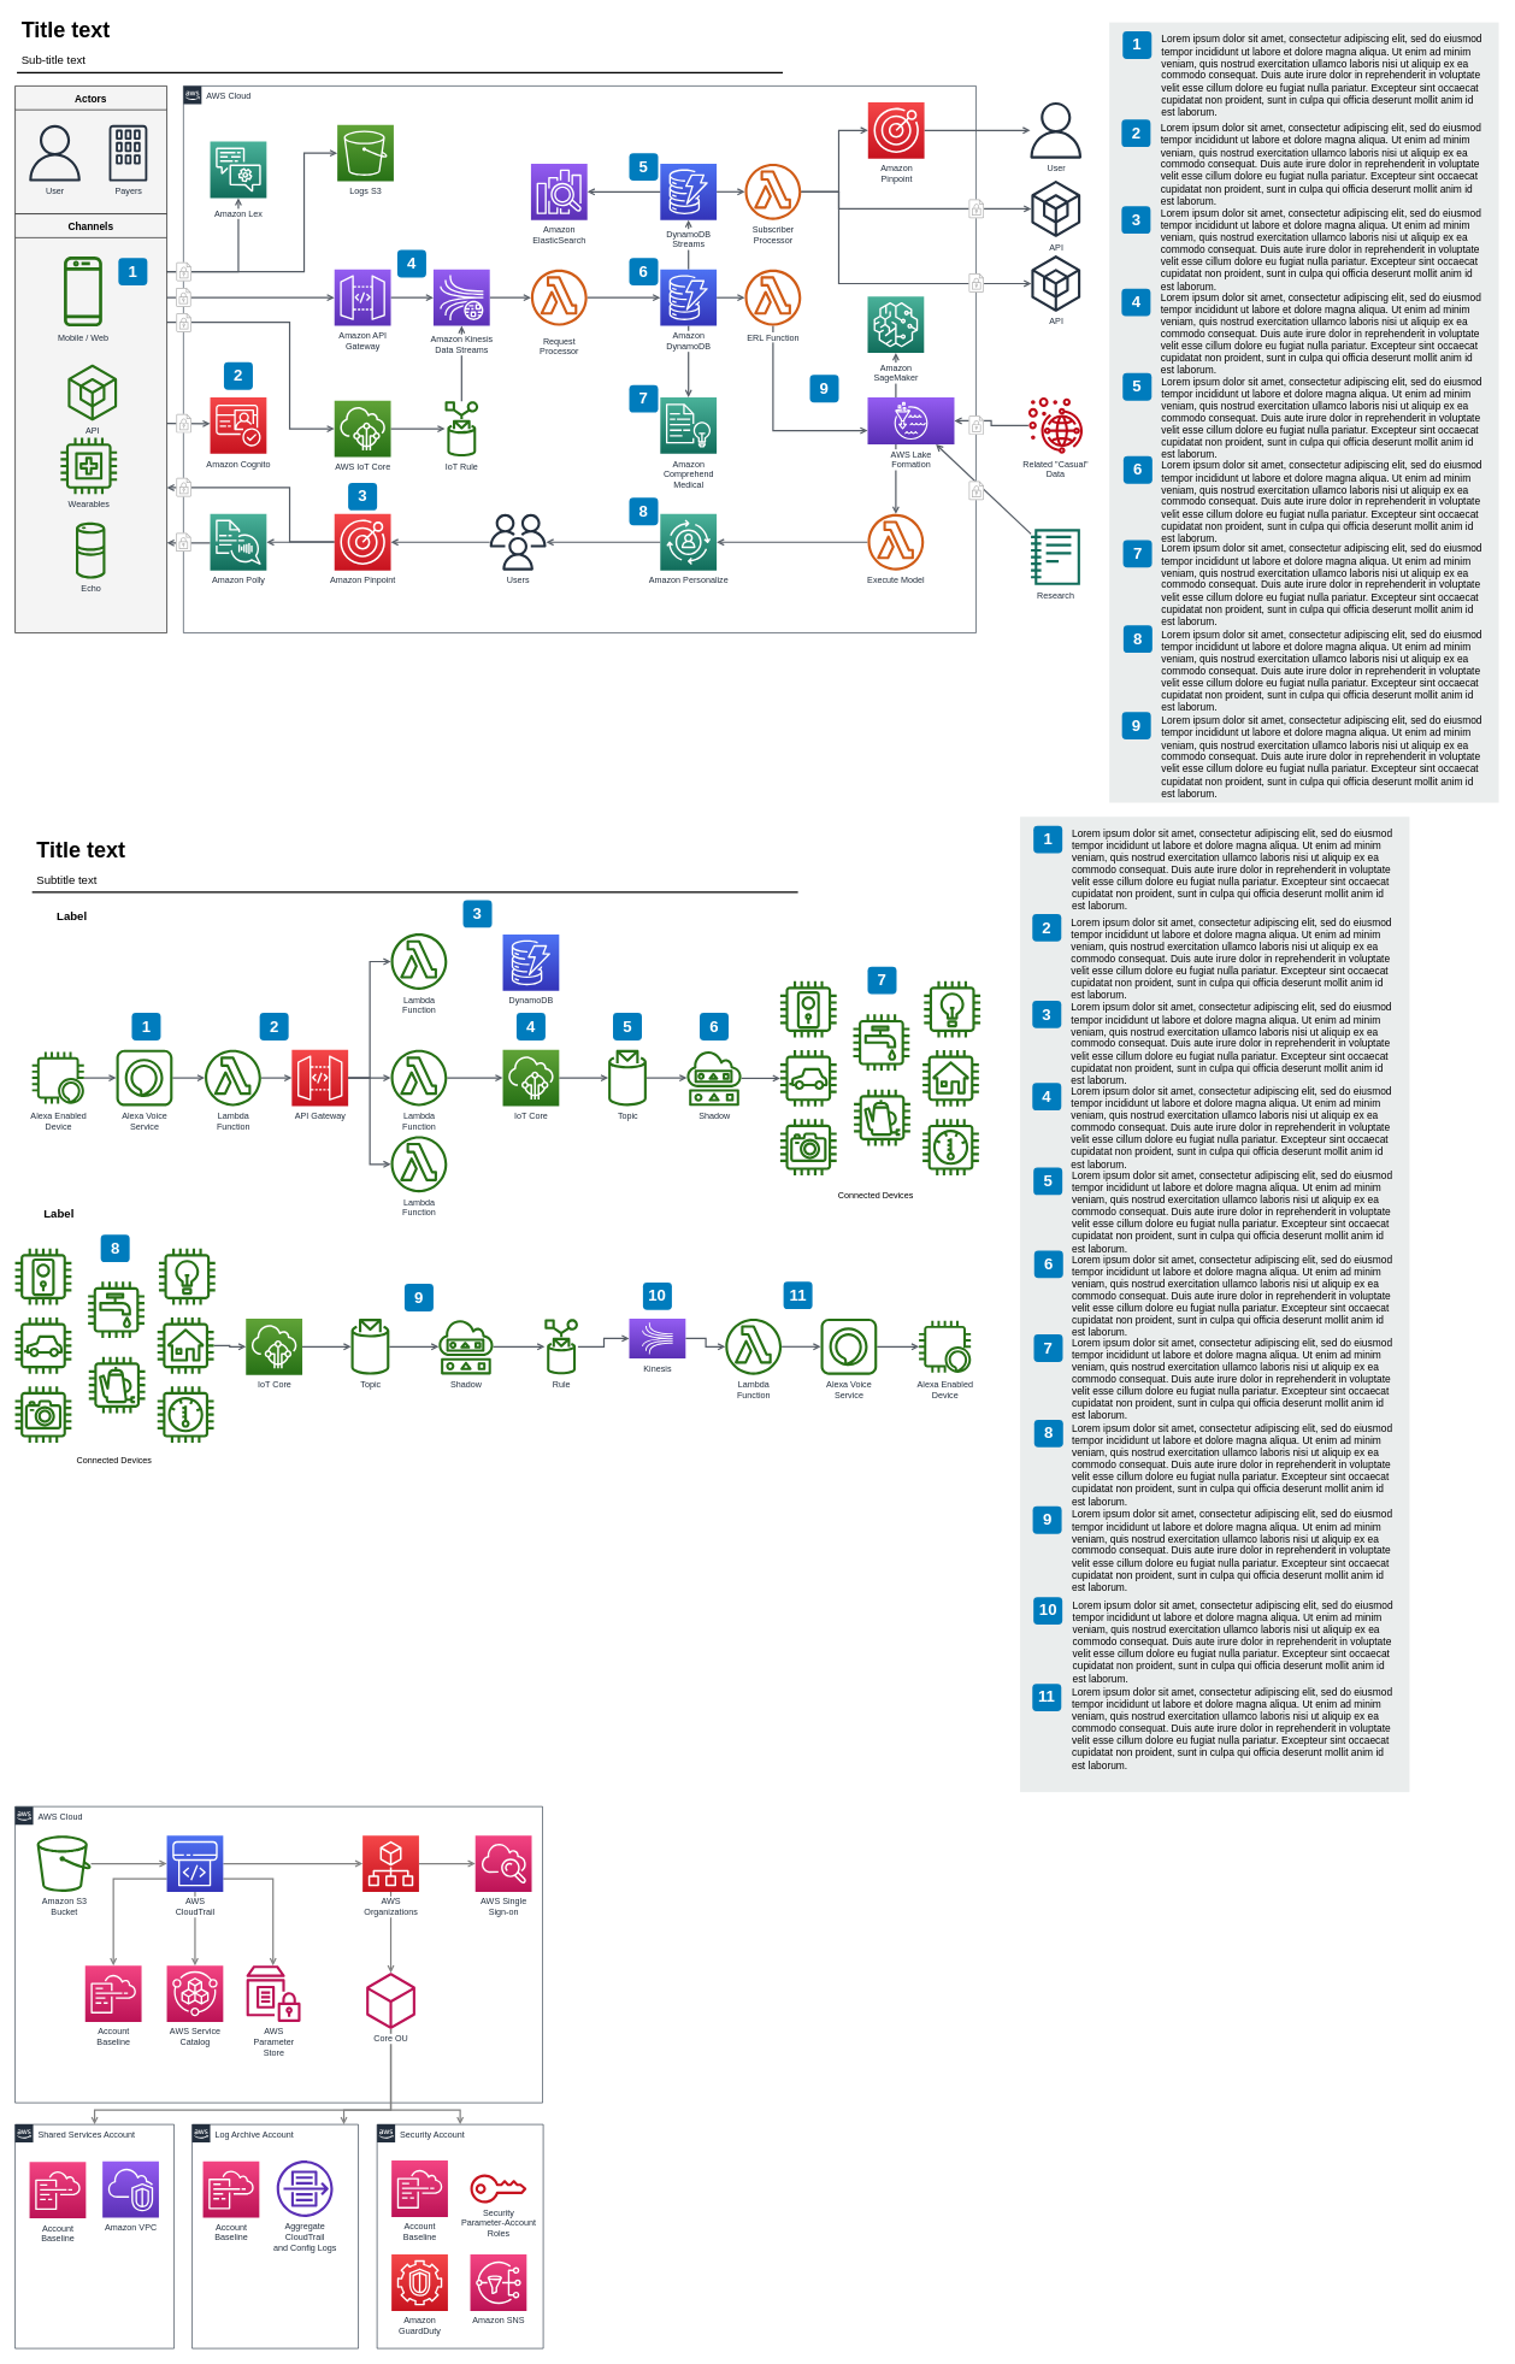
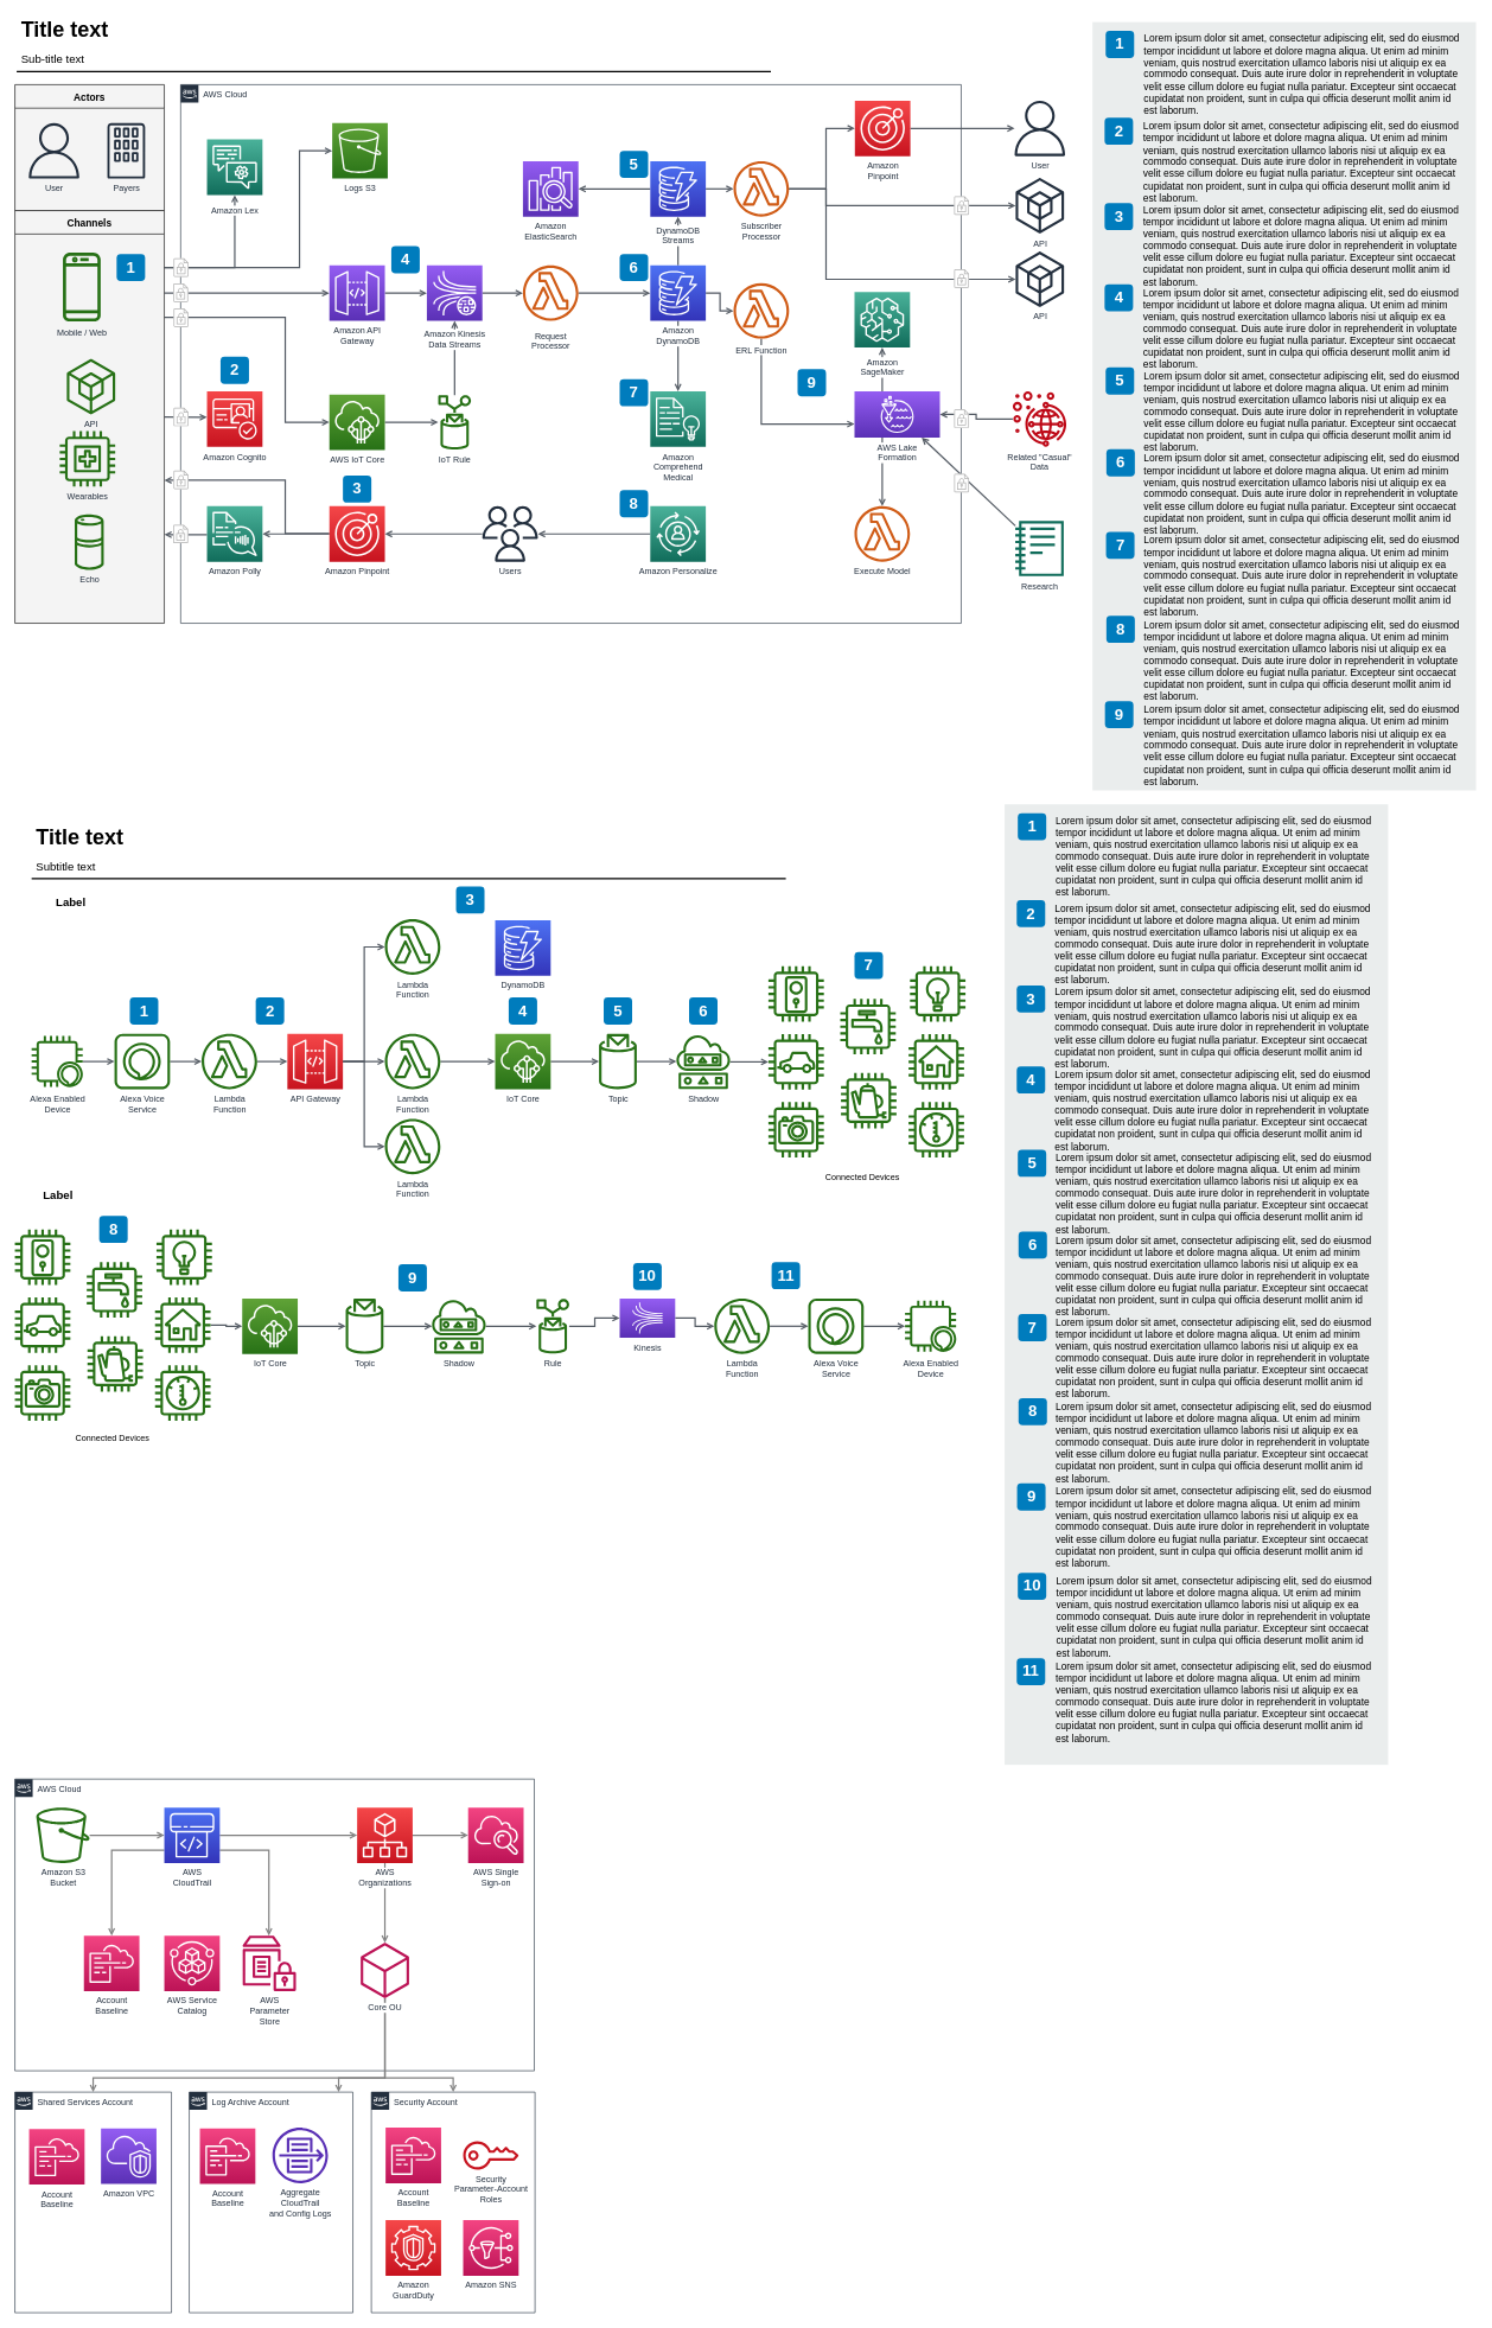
- <mxCell id="74" value="ERL Function" style="outlineConnect=0;fontColor=#232F3E;gradientColor=none;fillColor=#D05C17;strokeColor=none;dashed=0;verticalLabelPosition=bottom;verticalAlign=top;align=center;html=1;fontSize=12;fontStyle=0;aspect=fixed;pointerEvents=1;shape=mxgraph.aws4.lambda_function;labelBackgroundColor=#ffffff;spacingTop=2;" vertex="1" parent="1"><mxGeometry x="1030" y="372.5" width="78" height="78" as="geometry" /></mxCell>
+ <mxCell id="74" value="ERL Function" style="outlineConnect=0;fontColor=#232F3E;gradientColor=none;fillColor=#D05C17;strokeColor=none;dashed=0;verticalLabelPosition=bottom;verticalAlign=top;align=center;html=1;fontSize=12;fontStyle=0;aspect=fixed;pointerEvents=1;shape=mxgraph.aws4.lambda_function;labelBackgroundColor=#ffffff;spacingTop=2;" vertex="1" parent="1"><mxGeometry x="1030" y="397.5" width="78" height="78" as="geometry" /></mxCell>
- <mxCell id="26" value="" style="edgeStyle=elbowEdgeStyle;rounded=0;orthogonalLoop=1;jettySize=auto;html=1;endArrow=open;endFill=0;strokeColor=#545B64;strokeWidth=2;fontSize=14;" edge="1" parent="1" source="88" target="82"><mxGeometry relative="1" as="geometry" /></mxCell>
- <mxCell id="230" style="edgeStyle=orthogonalEdgeStyle;rounded=0;orthogonalLoop=1;jettySize=auto;html=1;startArrow=none;startFill=0;endArrow=open;endFill=0;strokeColor=#808080;strokeWidth=2;" edge="1" parent="1" source="238" target="242"><mxGeometry relative="1" as="geometry" /></mxCell>
